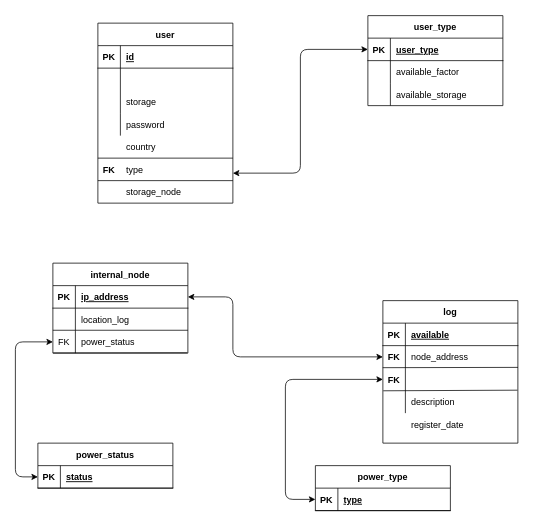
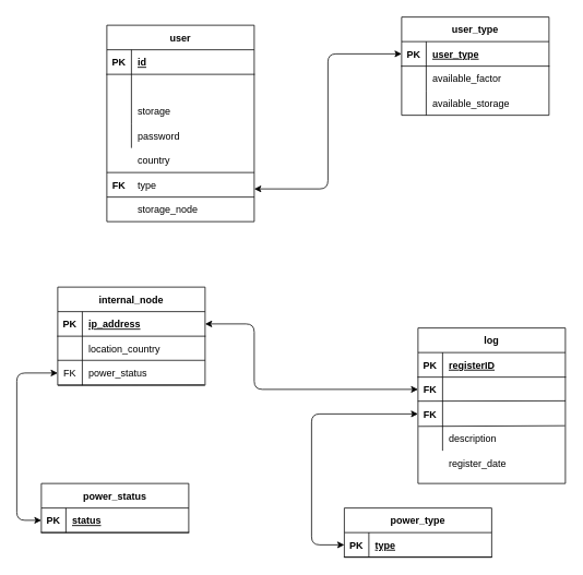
- <mxCell id="52" value="location_log" style="shape=partialRectangle;connectable=0;fillColor=none;top=0;left=0;bottom=0;right=0;align=left;spacingLeft=6;overflow=hidden;" parent="50" vertex="1"><mxGeometry x="30" width="150" height="30" as="geometry" /></mxCell>
+ <mxCell id="52" value="location_country" style="shape=partialRectangle;connectable=0;fillColor=none;top=0;left=0;bottom=0;right=0;align=left;spacingLeft=6;overflow=hidden;" parent="50" vertex="1"><mxGeometry x="30" width="150" height="30" as="geometry" /></mxCell>
- <mxCell id="35" value="available" style="shape=partialRectangle;connectable=0;fillColor=none;top=0;left=0;bottom=0;right=0;align=left;spacingLeft=6;fontStyle=5;overflow=hidden;" parent="33" vertex="1"><mxGeometry x="30" width="150" height="30" as="geometry" /></mxCell>
+ <mxCell id="35" value="registerID" style="shape=partialRectangle;connectable=0;fillColor=none;top=0;left=0;bottom=0;right=0;align=left;spacingLeft=6;fontStyle=5;overflow=hidden;" parent="33" vertex="1"><mxGeometry x="30" width="150" height="30" as="geometry" /></mxCell>
- <mxCell id="38" value="node_address" style="shape=partialRectangle;connectable=0;fillColor=none;top=0;left=0;bottom=0;right=0;align=left;spacingLeft=6;overflow=hidden;" parent="36" vertex="1"><mxGeometry x="30" width="150" height="30" as="geometry" /></mxCell>
